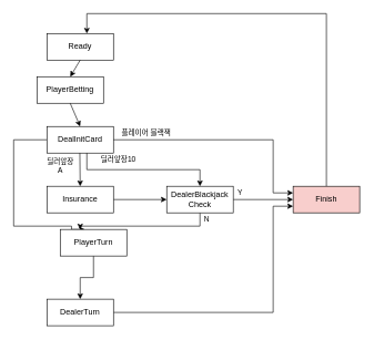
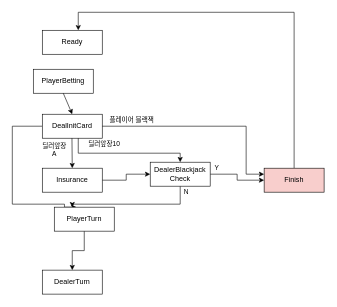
- <mxCell id="17" value="" style="endArrow=classic;html=1;rounded=0;exitX=0.5;exitY=1;exitDx=0;exitDy=0;entryX=0.5;entryY=0;entryDx=0;entryDy=0;" parent="1" source="2" target="3" edge="1"><mxGeometry width="50" height="50" relative="1" as="geometry"><mxPoint x="240" y="290" as="sourcePoint" /><mxPoint x="290" y="240" as="targetPoint" /></mxGeometry></mxCell>
- <mxCell id="8" value="DealerBlackjack&lt;br&gt;Check" style="whiteSpace=wrap;html=1;align=center;" parent="1" vertex="1"><mxGeometry x="250" y="280" width="100" height="40" as="geometry" /></mxCell>
+ <mxCell id="8" value="DealerBlackjack&lt;br&gt;Check" style="whiteSpace=wrap;html=1;align=center;" parent="1" vertex="1"><mxGeometry x="250" y="270" width="100" height="40" as="geometry" /></mxCell>
- <mxCell id="15" style="edgeStyle=orthogonalEdgeStyle;rounded=0;orthogonalLoop=1;jettySize=auto;html=1;entryX=0;entryY=0.75;entryDx=0;entryDy=0;" parent="1" source="16" target="10" edge="1"><mxGeometry relative="1" as="geometry"><Array as="points"><mxPoint x="410" y="470" /><mxPoint x="410" y="310" /></Array></mxGeometry></mxCell>
